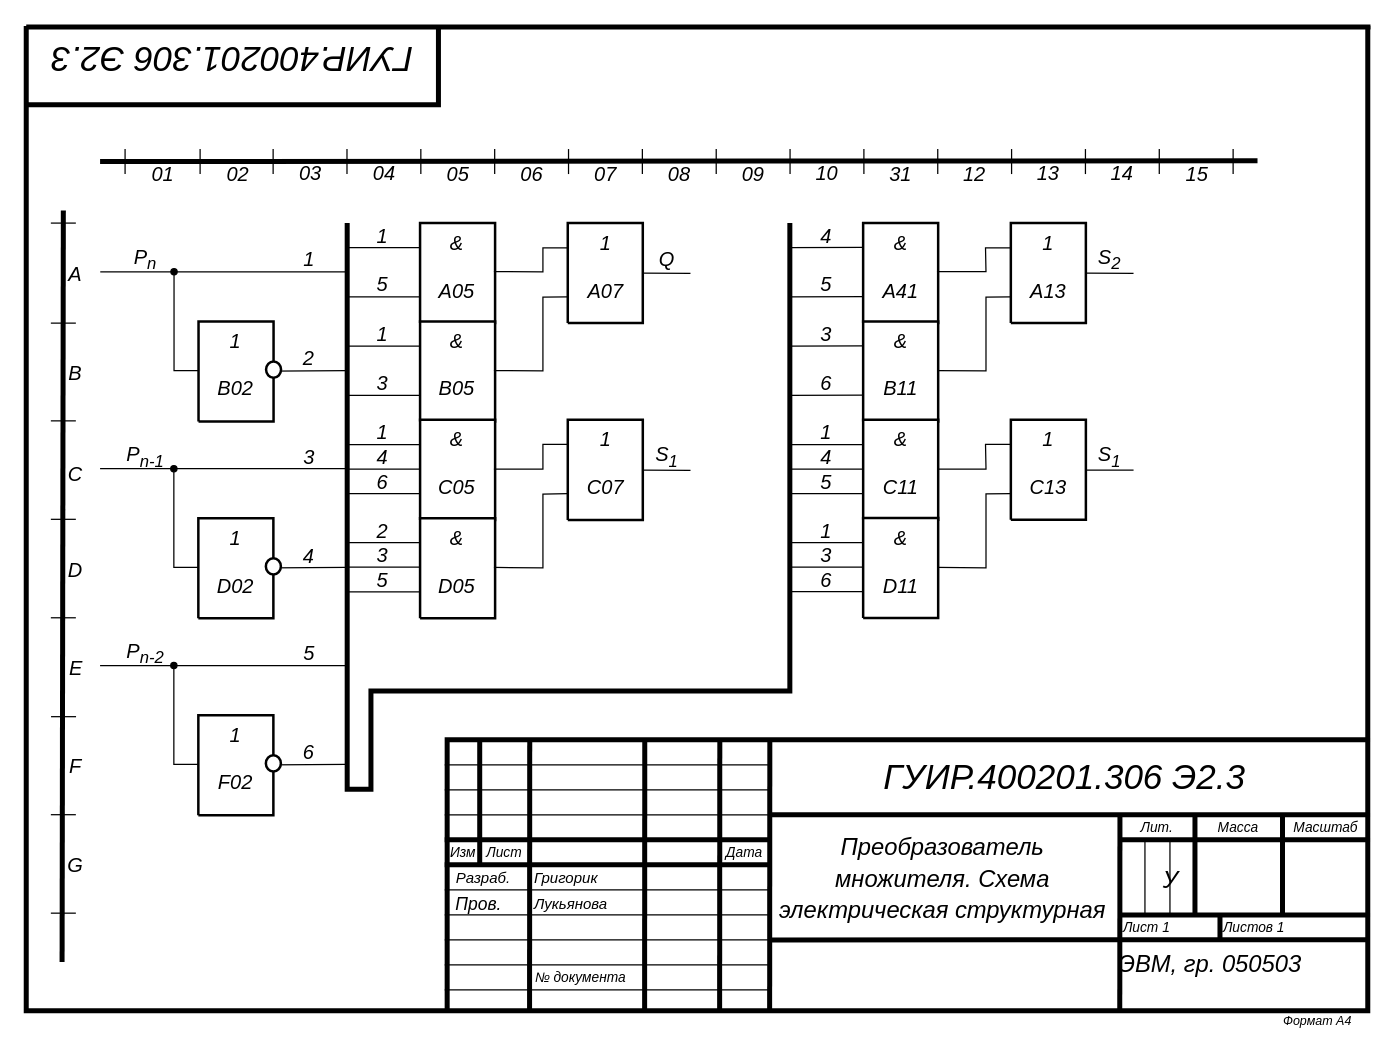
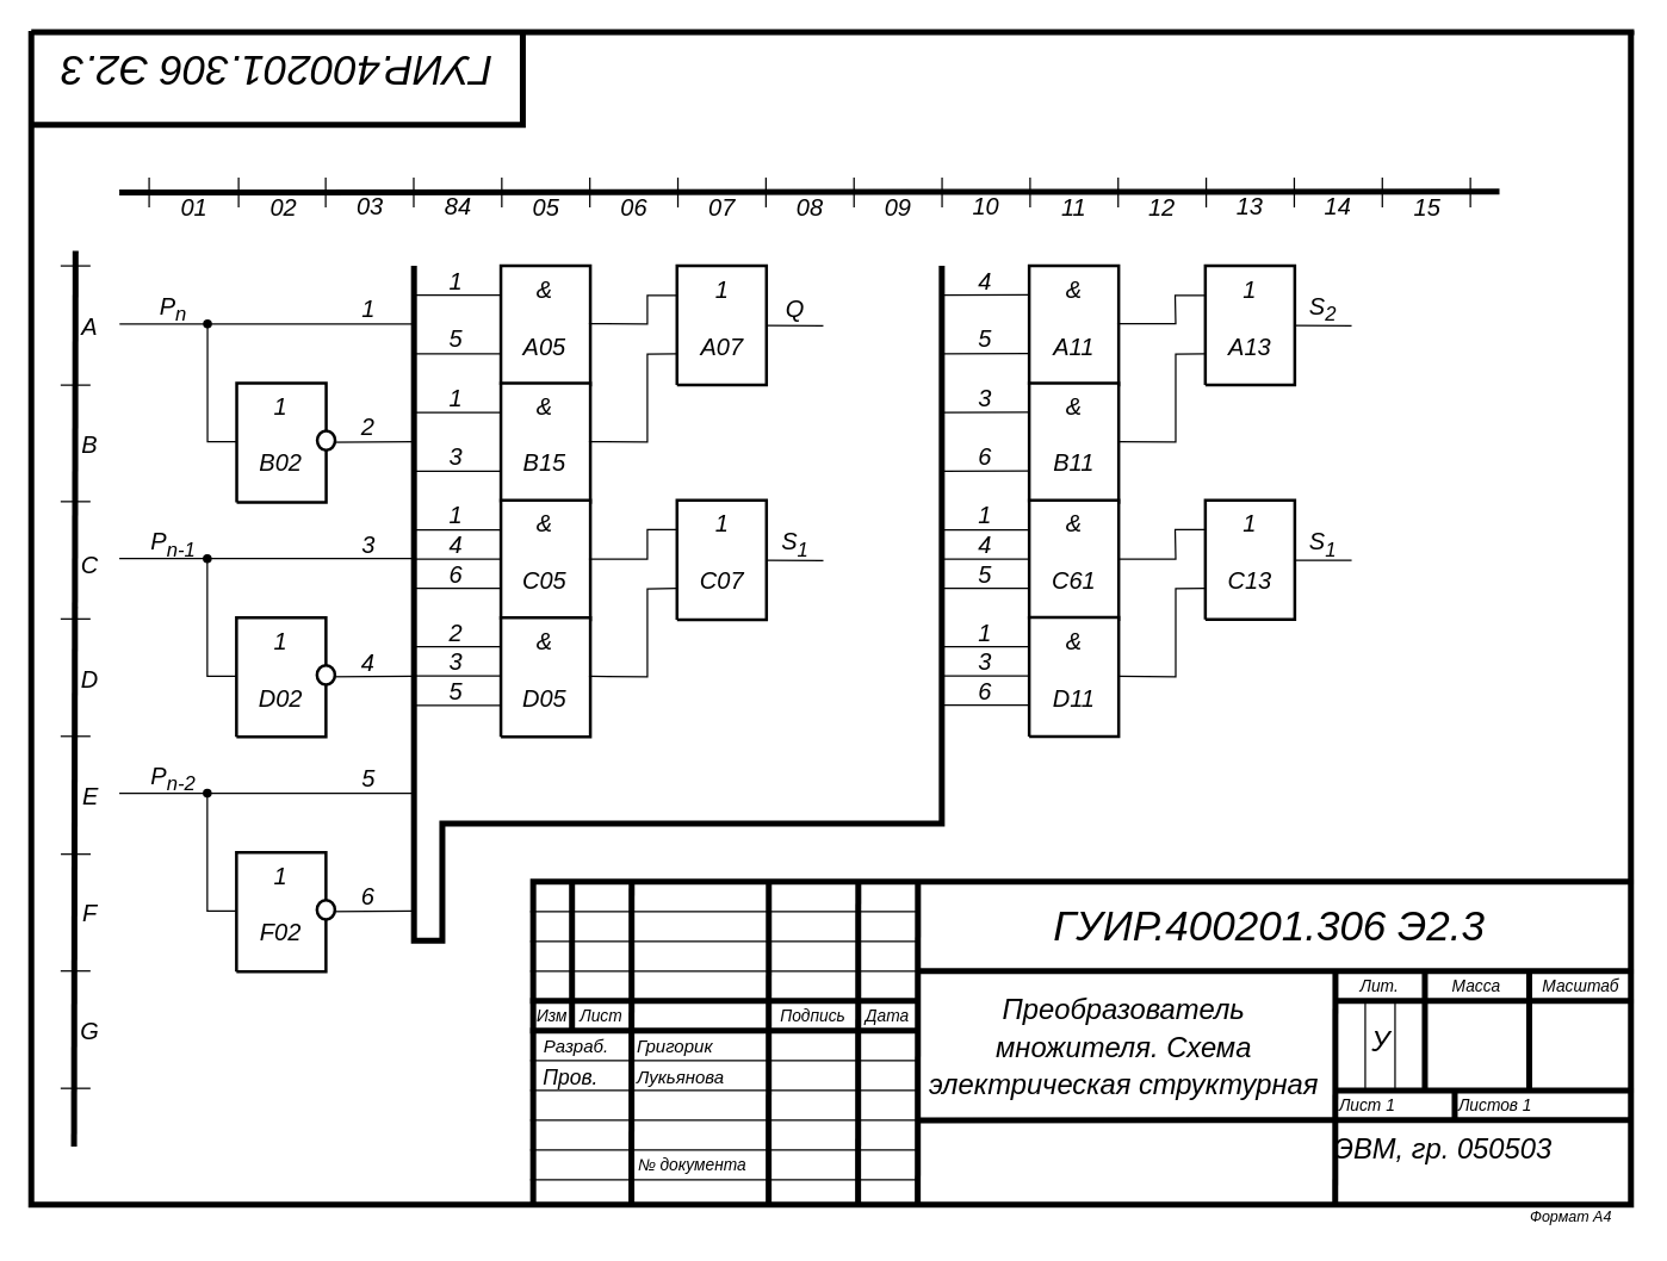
- <mxCell id="44" value="&lt;font style=&quot;font-size:16px;font-family:Arial;color:#000000;direction:ltr;letter-spacing:0px;line-height:120%;opacity:1&quot;&gt;&lt;span&gt;04&lt;br&gt;&lt;/span&gt;&lt;/font&gt;" style="verticalAlign=middle;align=center;vsdxID=2568;fillColor=none;gradientColor=none;shape=stencil(nZBLDoAgDERP0z3SIyjew0SURgSD+Lu9kMZoXLhwN9O+tukAlrNpJg1SzDH4QW/URgNYgZTkjA4UkwJUgGXng+6DX1zLfmoymdXo17xh5zmRJ6Q42BWCfc2oJfdAr+Yv+AP9Cb7OJ3H/2JG1HNGz/84klThPVCc=);strokeColor=none;spacingTop=-2;spacingBottom=-2;spacingLeft=-2;spacingRight=-2;labelBackgroundColor=none;rounded=0;html=1;whiteSpace=wrap;fontStyle=2" parent="1" vertex="1"><mxGeometry x="276.99" y="128.65" width="60" height="19" as="geometry" /></mxCell>
+ <mxCell id="44" value="&lt;font style=&quot;font-size:16px;font-family:Arial;color:#000000;direction:ltr;letter-spacing:0px;line-height:120%;opacity:1&quot;&gt;&lt;span&gt;84&lt;br&gt;&lt;/span&gt;&lt;/font&gt;" style="verticalAlign=middle;align=center;vsdxID=2568;fillColor=none;gradientColor=none;shape=stencil(nZBLDoAgDERP0z3SIyjew0SURgSD+Lu9kMZoXLhwN9O+tukAlrNpJg1SzDH4QW/URgNYgZTkjA4UkwJUgGXng+6DX1zLfmoymdXo17xh5zmRJ6Q42BWCfc2oJfdAr+Yv+AP9Cb7OJ3H/2JG1HNGz/84klThPVCc=);strokeColor=none;spacingTop=-2;spacingBottom=-2;spacingLeft=-2;spacingRight=-2;labelBackgroundColor=none;rounded=0;html=1;whiteSpace=wrap;fontStyle=2" parent="1" vertex="1"><mxGeometry x="276.99" y="128.65" width="60" height="19" as="geometry" /></mxCell>
- <mxCell id="51" value="&lt;font style=&quot;font-size:16px;font-family:Arial;color:#000000;direction:ltr;letter-spacing:0px;line-height:120%;opacity:1&quot;&gt;&lt;span&gt;31&lt;br&gt;&lt;/span&gt;&lt;/font&gt;" style="verticalAlign=middle;align=center;vsdxID=2587;fillColor=none;gradientColor=none;shape=stencil(nZBLDoAgDERP0z3SIyjew0SURgSD+Lu9kMZoXLhwN9O+tukAlrNpJg1SzDH4QW/URgNYgZTkjA4UkwJUgGXng+6DX1zLfmoymdXo17xh5zmRJ6Q42BWCfc2oJfdAr+Yv+AP9Cb7OJ3H/2JG1HNGz/84klThPVCc=);strokeColor=none;spacingTop=-2;spacingBottom=-2;spacingLeft=-2;spacingRight=-2;labelBackgroundColor=none;rounded=0;html=1;whiteSpace=wrap;fontStyle=2" parent="1" vertex="1"><mxGeometry x="690.38" y="128.65" width="60" height="20" as="geometry" /></mxCell>
+ <mxCell id="51" value="&lt;font style=&quot;font-size:16px;font-family:Arial;color:#000000;direction:ltr;letter-spacing:0px;line-height:120%;opacity:1&quot;&gt;&lt;span&gt;11&lt;br&gt;&lt;/span&gt;&lt;/font&gt;" style="verticalAlign=middle;align=center;vsdxID=2587;fillColor=none;gradientColor=none;shape=stencil(nZBLDoAgDERP0z3SIyjew0SURgSD+Lu9kMZoXLhwN9O+tukAlrNpJg1SzDH4QW/URgNYgZTkjA4UkwJUgGXng+6DX1zLfmoymdXo17xh5zmRJ6Q42BWCfc2oJfdAr+Yv+AP9Cb7OJ3H/2JG1HNGz/84klThPVCc=);strokeColor=none;spacingTop=-2;spacingBottom=-2;spacingLeft=-2;spacingRight=-2;labelBackgroundColor=none;rounded=0;html=1;whiteSpace=wrap;fontStyle=2" parent="1" vertex="1"><mxGeometry x="690.38" y="128.65" width="60" height="20" as="geometry" /></mxCell>
- <mxCell id="109" value="&lt;p style=&quot;margin-left: 0 ; margin-right: 0 ; margin-top: 0px ; margin-bottom: 0px ; text-indent: 0 ; direction: ltr&quot;&gt;&lt;font style=&quot;font-size: 16px ; font-family: &amp;#34;arial&amp;#34; ; color: #000000 ; direction: ltr ; letter-spacing: 0px ; line-height: 120% ; opacity: 1&quot;&gt;&lt;span&gt;&amp;amp;&lt;br&gt;&lt;br&gt;&lt;/span&gt;&lt;/font&gt;&lt;font style=&quot;font-size: 16px ; font-family: &amp;#34;arial&amp;#34; ; color: #000000 ; direction: ltr ; letter-spacing: 0px ; line-height: 120% ; opacity: 1&quot;&gt;&lt;span&gt;A41&lt;br&gt;&lt;/span&gt;&lt;/font&gt;&lt;/p&gt;" style="verticalAlign=top;align=center;vsdxID=2646;fillColor=#FFFFFF;gradientColor=none;shape=stencil(nZBLDoAgDERP0z3SIyjew0SURgSD+Lu9kMZoXLhwN9O+tukAlrNpJg1SzDH4QW/URgNYgZTkjA4UkwJUgGXng+6DX1zLfmoymdXo17xh5zmRJ6Q42BWCfc2oJfdAr+Yv+AP9Cb7OJ3H/2JG1HNGz/84klThPVCc=);strokeColor=#000000;strokeWidth=2;labelBackgroundColor=none;rounded=0;html=1;whiteSpace=wrap;fontStyle=2" parent="1" vertex="1"><mxGeometry x="689.765" y="177.705" width="60" height="80" as="geometry" /></mxCell>
+ <mxCell id="109" value="&lt;p style=&quot;margin-left: 0 ; margin-right: 0 ; margin-top: 0px ; margin-bottom: 0px ; text-indent: 0 ; direction: ltr&quot;&gt;&lt;font style=&quot;font-size: 16px ; font-family: &amp;#34;arial&amp;#34; ; color: #000000 ; direction: ltr ; letter-spacing: 0px ; line-height: 120% ; opacity: 1&quot;&gt;&lt;span&gt;&amp;amp;&lt;br&gt;&lt;br&gt;&lt;/span&gt;&lt;/font&gt;&lt;font style=&quot;font-size: 16px ; font-family: &amp;#34;arial&amp;#34; ; color: #000000 ; direction: ltr ; letter-spacing: 0px ; line-height: 120% ; opacity: 1&quot;&gt;&lt;span&gt;A11&lt;br&gt;&lt;/span&gt;&lt;/font&gt;&lt;/p&gt;" style="verticalAlign=top;align=center;vsdxID=2646;fillColor=#FFFFFF;gradientColor=none;shape=stencil(nZBLDoAgDERP0z3SIyjew0SURgSD+Lu9kMZoXLhwN9O+tukAlrNpJg1SzDH4QW/URgNYgZTkjA4UkwJUgGXng+6DX1zLfmoymdXo17xh5zmRJ6Q42BWCfc2oJfdAr+Yv+AP9Cb7OJ3H/2JG1HNGz/84klThPVCc=);strokeColor=#000000;strokeWidth=2;labelBackgroundColor=none;rounded=0;html=1;whiteSpace=wrap;fontStyle=2" parent="1" vertex="1"><mxGeometry x="689.765" y="177.705" width="60" height="80" as="geometry" /></mxCell>
- <mxCell id="80" value="&lt;p style=&quot;margin-left: 0 ; margin-right: 0 ; margin-top: 0px ; margin-bottom: 0px ; text-indent: 0 ; direction: ltr&quot;&gt;&lt;font style=&quot;font-size: 16px ; font-family: &amp;#34;arial&amp;#34; ; color: #000000 ; direction: ltr ; letter-spacing: 0px ; line-height: 120% ; opacity: 1&quot;&gt;&lt;span&gt;&amp;amp;&lt;br&gt;&lt;br&gt;&lt;/span&gt;&lt;/font&gt;&lt;font style=&quot;font-size: 16px ; font-family: &amp;#34;arial&amp;#34; ; color: #000000 ; direction: ltr ; letter-spacing: 0px ; line-height: 120% ; opacity: 1&quot;&gt;&lt;span&gt;B05&lt;br&gt;&lt;/span&gt;&lt;/font&gt;&lt;/p&gt;" style="verticalAlign=top;align=center;vsdxID=2646;fillColor=#FFFFFF;gradientColor=none;shape=stencil(nZBLDoAgDERP0z3SIyjew0SURgSD+Lu9kMZoXLhwN9O+tukAlrNpJg1SzDH4QW/URgNYgZTkjA4UkwJUgGXng+6DX1zLfmoymdXo17xh5zmRJ6Q42BWCfc2oJfdAr+Yv+AP9Cb7OJ3H/2JG1HNGz/84klThPVCc=);strokeColor=#000000;strokeWidth=2;labelBackgroundColor=none;rounded=0;html=1;whiteSpace=wrap;fontStyle=2" parent="1" vertex="1"><mxGeometry x="335.435" y="256.485" width="60" height="80" as="geometry" /></mxCell>
+ <mxCell id="80" value="&lt;p style=&quot;margin-left: 0 ; margin-right: 0 ; margin-top: 0px ; margin-bottom: 0px ; text-indent: 0 ; direction: ltr&quot;&gt;&lt;font style=&quot;font-size: 16px ; font-family: &amp;#34;arial&amp;#34; ; color: #000000 ; direction: ltr ; letter-spacing: 0px ; line-height: 120% ; opacity: 1&quot;&gt;&lt;span&gt;&amp;amp;&lt;br&gt;&lt;br&gt;&lt;/span&gt;&lt;/font&gt;&lt;font style=&quot;font-size: 16px ; font-family: &amp;#34;arial&amp;#34; ; color: #000000 ; direction: ltr ; letter-spacing: 0px ; line-height: 120% ; opacity: 1&quot;&gt;&lt;span&gt;B15&lt;br&gt;&lt;/span&gt;&lt;/font&gt;&lt;/p&gt;" style="verticalAlign=top;align=center;vsdxID=2646;fillColor=#FFFFFF;gradientColor=none;shape=stencil(nZBLDoAgDERP0z3SIyjew0SURgSD+Lu9kMZoXLhwN9O+tukAlrNpJg1SzDH4QW/URgNYgZTkjA4UkwJUgGXng+6DX1zLfmoymdXo17xh5zmRJ6Q42BWCfc2oJfdAr+Yv+AP9Cb7OJ3H/2JG1HNGz/84klThPVCc=);strokeColor=#000000;strokeWidth=2;labelBackgroundColor=none;rounded=0;html=1;whiteSpace=wrap;fontStyle=2" parent="1" vertex="1"><mxGeometry x="335.435" y="256.485" width="60" height="80" as="geometry" /></mxCell>
- <mxCell id="123" value="&lt;p style=&quot;margin-left: 0 ; margin-right: 0 ; margin-top: 0px ; margin-bottom: 0px ; text-indent: 0 ; direction: ltr&quot;&gt;&lt;font style=&quot;font-size: 16px ; font-family: &amp;#34;arial&amp;#34; ; color: #000000 ; direction: ltr ; letter-spacing: 0px ; line-height: 120% ; opacity: 1&quot;&gt;&lt;span&gt;&amp;amp;&lt;br&gt;&lt;br&gt;&lt;/span&gt;&lt;/font&gt;&lt;font style=&quot;font-size: 16px ; font-family: &amp;#34;arial&amp;#34; ; color: #000000 ; direction: ltr ; letter-spacing: 0px ; line-height: 120% ; opacity: 1&quot;&gt;&lt;span&gt;C11&lt;br&gt;&lt;/span&gt;&lt;/font&gt;&lt;/p&gt;" style="verticalAlign=top;align=center;vsdxID=2646;fillColor=#FFFFFF;gradientColor=none;shape=stencil(nZBLDoAgDERP0z3SIyjew0SURgSD+Lu9kMZoXLhwN9O+tukAlrNpJg1SzDH4QW/URgNYgZTkjA4UkwJUgGXng+6DX1zLfmoymdXo17xh5zmRJ6Q42BWCfc2oJfdAr+Yv+AP9Cb7OJ3H/2JG1HNGz/84klThPVCc=);strokeColor=#000000;strokeWidth=2;labelBackgroundColor=none;rounded=0;html=1;whiteSpace=wrap;fontStyle=2" parent="1" vertex="1"><mxGeometry x="689.78" y="335.19" width="60" height="80" as="geometry" /></mxCell>
+ <mxCell id="123" value="&lt;p style=&quot;margin-left: 0 ; margin-right: 0 ; margin-top: 0px ; margin-bottom: 0px ; text-indent: 0 ; direction: ltr&quot;&gt;&lt;font style=&quot;font-size: 16px ; font-family: &amp;#34;arial&amp;#34; ; color: #000000 ; direction: ltr ; letter-spacing: 0px ; line-height: 120% ; opacity: 1&quot;&gt;&lt;span&gt;&amp;amp;&lt;br&gt;&lt;br&gt;&lt;/span&gt;&lt;/font&gt;&lt;font style=&quot;font-size: 16px ; font-family: &amp;#34;arial&amp;#34; ; color: #000000 ; direction: ltr ; letter-spacing: 0px ; line-height: 120% ; opacity: 1&quot;&gt;&lt;span&gt;C61&lt;br&gt;&lt;/span&gt;&lt;/font&gt;&lt;/p&gt;" style="verticalAlign=top;align=center;vsdxID=2646;fillColor=#FFFFFF;gradientColor=none;shape=stencil(nZBLDoAgDERP0z3SIyjew0SURgSD+Lu9kMZoXLhwN9O+tukAlrNpJg1SzDH4QW/URgNYgZTkjA4UkwJUgGXng+6DX1zLfmoymdXo17xh5zmRJ6Q42BWCfc2oJfdAr+Yv+AP9Cb7OJ3H/2JG1HNGz/84klThPVCc=);strokeColor=#000000;strokeWidth=2;labelBackgroundColor=none;rounded=0;html=1;whiteSpace=wrap;fontStyle=2" parent="1" vertex="1"><mxGeometry x="689.78" y="335.19" width="60" height="80" as="geometry" /></mxCell>
+ <mxCell id="173" value="&lt;font style=&quot;font-size:11px;font-family:Arial;color:#000000;direction:ltr;letter-spacing:0px;line-height:120%;opacity:1&quot;&gt;&lt;i&gt;Подпись&lt;br/&gt;&lt;/i&gt;&lt;/font&gt;" style="verticalAlign=middle;align=center;vsdxID=169;fillColor=none;gradientColor=none;shape=stencil(nZBLDoAgDERP0z3SIyjew0SURgSD+Lu9kMZoXLhwN9O+tukAlrNpJg1SzDH4QW/URgNYgZTkjA4UkwJUgGXng+6DX1zLfmoymdXo17xh5zmRJ6Q42BWCfc2oJfdAr+Yv+AP9Cb7OJ3H/2JG1HNGz/84klThPVCc=);strokeColor=none;strokeWidth=4;spacingTop=-1;spacingBottom=-1;spacingLeft=-1;spacingRight=-1;labelBackgroundColor=none;rounded=0;html=1;whiteSpace=wrap;" parent="1" vertex="1"><mxGeometry x="517.125" y="673.095" width="56" height="16" as="geometry" /></mxCell>
- <mxCell id="186" value="&lt;font style=&quot;font-size:19px;font-family:Arial;color:#000000;direction:ltr;letter-spacing:0px;line-height:120%;opacity:1&quot;&gt;&lt;i&gt;У&lt;br/&gt;&lt;/i&gt;&lt;/font&gt;" style="verticalAlign=middle;align=center;vsdxID=441;fillColor=none;gradientColor=none;shape=stencil(nZBLDoAgDERP0z3SIyjew0SURgSD+Lu9kMZoXLhwN9O+tukAlrNpJg1SzDH4QW/URgNYgZTkjA4UkwJUgGXng+6DX1zLfmoymdXo17xh5zmRJ6Q42BWCfc2oJfdAr+Yv+AP9Cb7OJ3H/2JG1HNGz/84klThPVCc=);strokeColor=none;strokeWidth=4;spacingTop=-1;spacingBottom=-1;spacingLeft=-1;spacingRight=-1;labelBackgroundColor=none;rounded=0;html=1;whiteSpace=wrap;" parent="1" vertex="1"><mxGeometry x="926.125" y="696.095" width="20" height="16" as="geometry" /></mxCell>
+ <mxCell id="186" value="&lt;font style=&quot;font-size:19px;font-family:Arial;color:#000000;direction:ltr;letter-spacing:0px;line-height:120%;opacity:1&quot;&gt;&lt;i&gt;У&lt;br/&gt;&lt;/i&gt;&lt;/font&gt;" style="verticalAlign=middle;align=center;vsdxID=441;fillColor=none;gradientColor=none;shape=stencil(nZBLDoAgDERP0z3SIyjew0SURgSD+Lu9kMZoXLhwN9O+tukAlrNpJg1SzDH4QW/URgNYgZTkjA4UkwJUgGXng+6DX1zLfmoymdXo17xh5zmRJ6Q42BWCfc2oJfdAr+Yv+AP9Cb7OJ3H/2JG1HNGz/84klThPVCc=);strokeColor=none;strokeWidth=4;spacingTop=-1;spacingBottom=-1;spacingLeft=-1;spacingRight=-1;labelBackgroundColor=none;rounded=0;html=1;whiteSpace=wrap;" parent="1" vertex="1"><mxGeometry x="916.125" y="691.095" width="20" height="16" as="geometry" /></mxCell>
